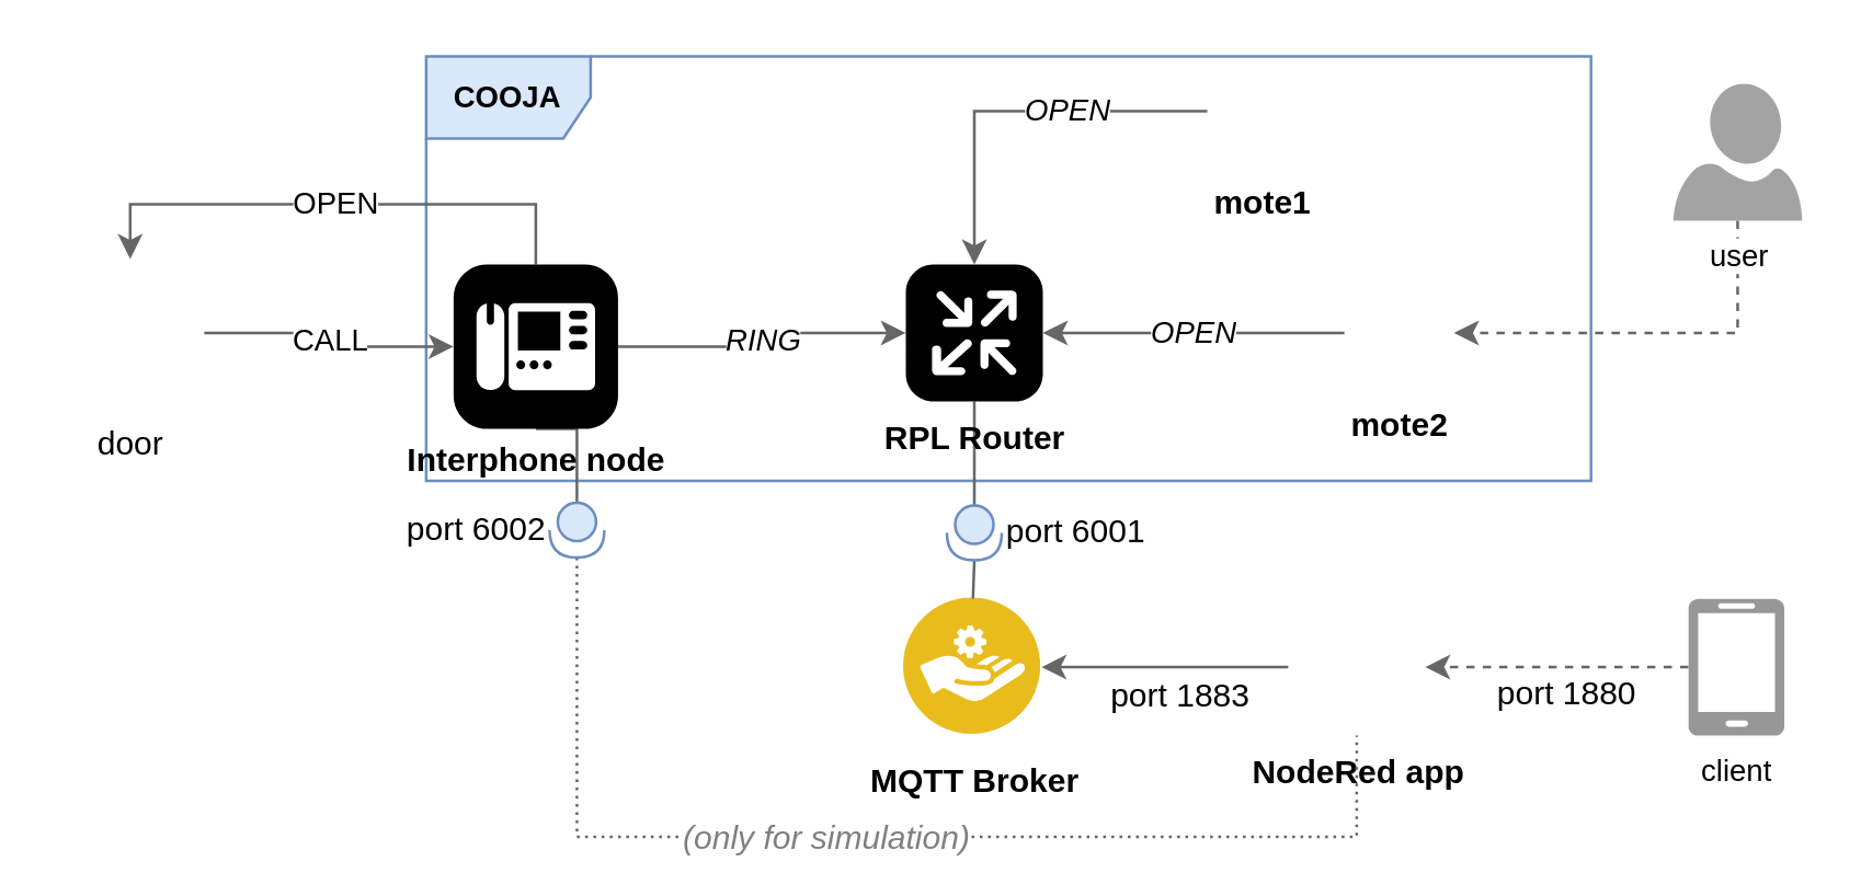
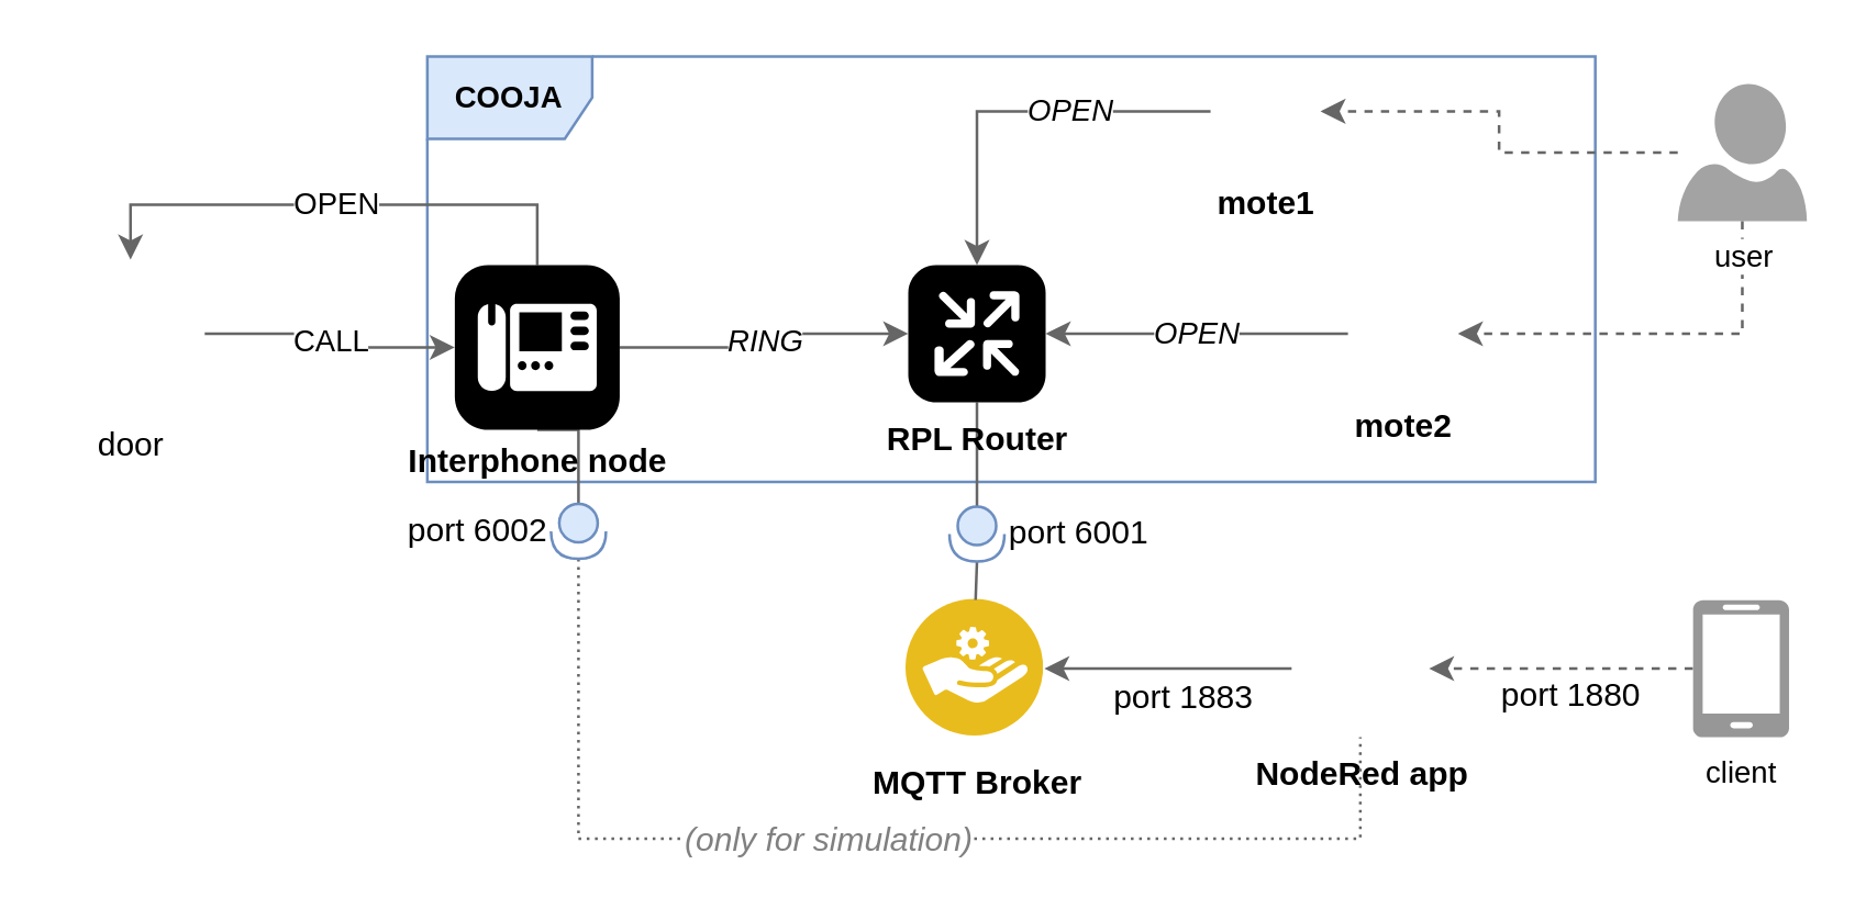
+ <mxCell id="18" value="" style="edgeStyle=orthogonalEdgeStyle;rounded=0;orthogonalLoop=1;jettySize=auto;html=1;fontSize=11;fontColor=#000000;entryX=0.5;entryY=1;entryDx=0;entryDy=0;dashed=1;fillColor=#f5f5f5;strokeColor=#666666;" parent="1" source="20" target="7" edge="1"><mxGeometry relative="1" as="geometry" /></mxCell>
